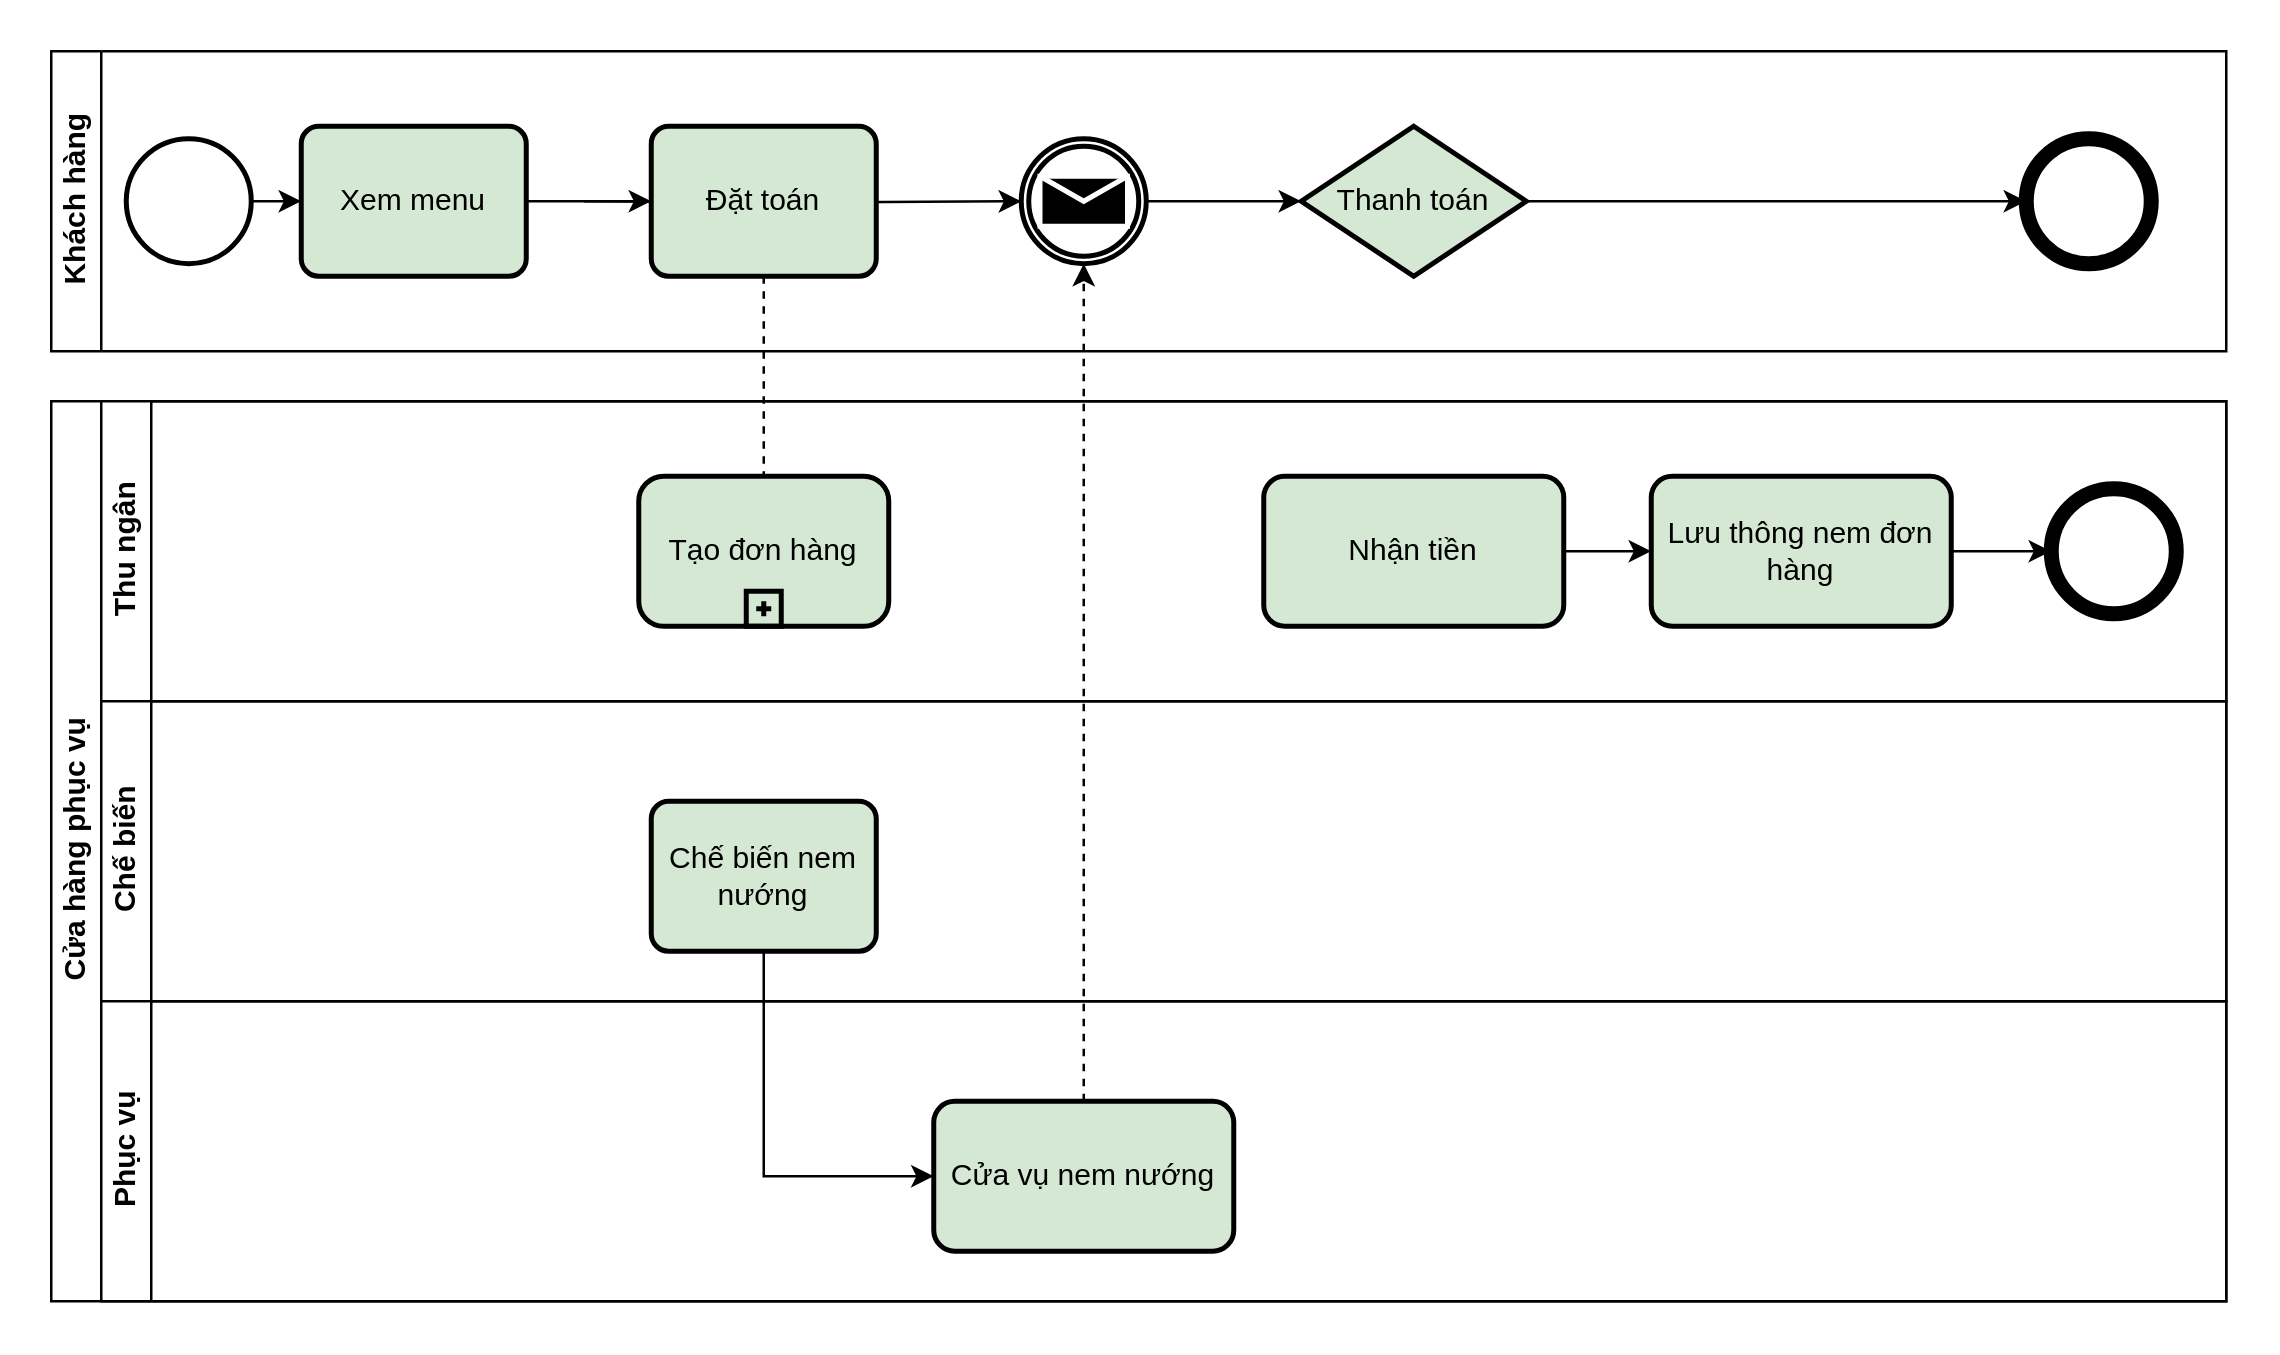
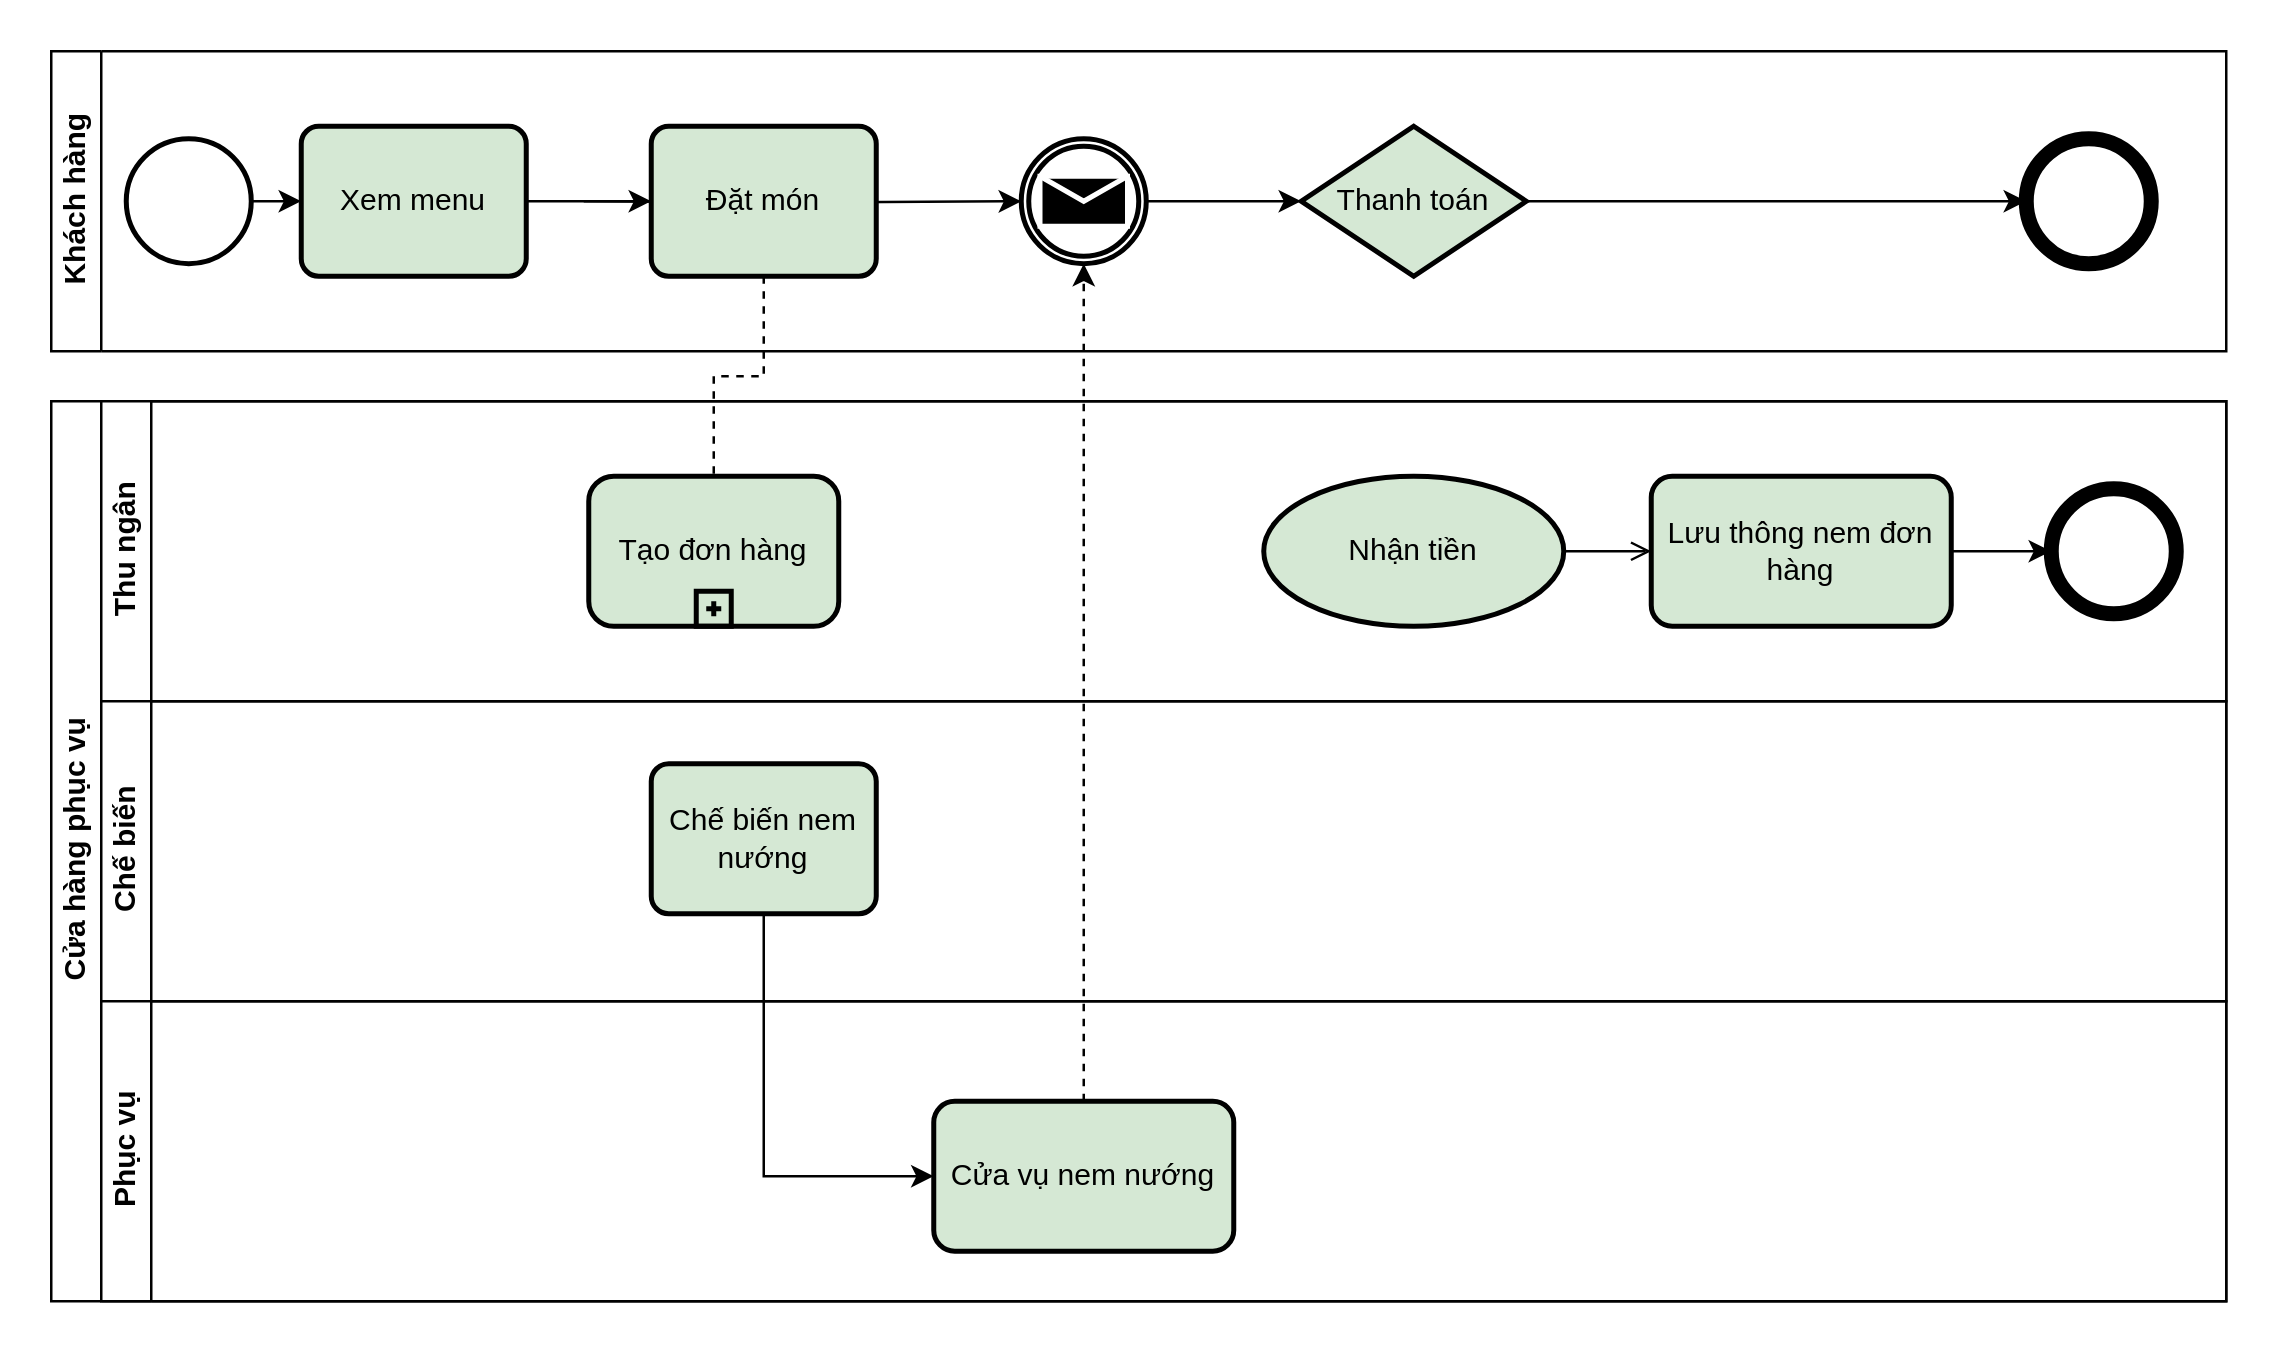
- <mxCell id="17" value="Đặt toán" style="rounded=1;whiteSpace=wrap;html=1;absoluteArcSize=1;arcSize=14;strokeWidth=2;fillColor=#d5e8d4;strokeColor=#000000;" parent="13" vertex="1"><mxGeometry x="240" y="30" width="90" height="60" as="geometry" /></mxCell>
+ <mxCell id="17" value="Đặt món" style="rounded=1;whiteSpace=wrap;html=1;absoluteArcSize=1;arcSize=14;strokeWidth=2;fillColor=#d5e8d4;strokeColor=#000000;" parent="13" vertex="1"><mxGeometry x="240" y="30" width="90" height="60" as="geometry" /></mxCell>
- <mxCell id="4" value="Tạo đơn hàng" style="points=[[0.25,0,0],[0.5,0,0],[0.75,0,0],[1,0.25,0],[1,0.5,0],[1,0.75,0],[0.75,1,0],[0.5,1,0],[0.25,1,0],[0,0.75,0],[0,0.5,0],[0,0.25,0]];shape=mxgraph.bpmn.task;whiteSpace=wrap;rectStyle=rounded;size=10;taskMarker=abstract;isLoopSub=1;shadow=0;sketch=0;fillStyle=auto;strokeColor=#000000;strokeWidth=2;fillColor=#d5e8d4;gradientDirection=west;" parent="3" vertex="1"><mxGeometry x="215" y="30" width="100" height="60" as="geometry" /></mxCell>
+ <mxCell id="4" value="Tạo đơn hàng" style="points=[[0.25,0,0],[0.5,0,0],[0.75,0,0],[1,0.25,0],[1,0.5,0],[1,0.75,0],[0.75,1,0],[0.5,1,0],[0.25,1,0],[0,0.75,0],[0,0.5,0],[0,0.25,0]];shape=mxgraph.bpmn.task;whiteSpace=wrap;rectStyle=rounded;size=10;taskMarker=abstract;isLoopSub=1;shadow=0;sketch=0;fillStyle=auto;strokeColor=#000000;strokeWidth=2;fillColor=#d5e8d4;gradientDirection=west;" parent="3" vertex="1"><mxGeometry x="195" y="30" width="100" height="60" as="geometry" /></mxCell>
- <mxCell id="28" value="Nhận tiền" style="whiteSpace=wrap;html=1;fillColor=#d5e8d4;strokeColor=#000000;rounded=1;arcSize=14;strokeWidth=2;" parent="1" vertex="1"><mxGeometry x="505" y="190" width="120" height="60" as="geometry" /></mxCell>
+ <mxCell id="28" value="Nhận tiền" style="ellipse;whiteSpace=wrap;html=1;fillColor=#d5e8d4;strokeColor=#000000;arcSize=14;strokeWidth=2;" parent="1" vertex="1"><mxGeometry x="505" y="190" width="120" height="60" as="geometry" /></mxCell>
- <mxCell id="27" value="" style="edgeStyle=orthogonalEdgeStyle;rounded=0;orthogonalLoop=1;jettySize=auto;html=1;" parent="1" source="28" target="6" edge="1"><mxGeometry relative="1" as="geometry" /></mxCell>
+ <mxCell id="27" value="" style="edgeStyle=orthogonalEdgeStyle;rounded=0;orthogonalLoop=1;jettySize=auto;html=1;endArrow=open;" parent="1" source="28" target="6" edge="1"><mxGeometry relative="1" as="geometry" /></mxCell>
- <mxCell id="9" value="Chế biến nem nướng" style="rounded=1;whiteSpace=wrap;html=1;absoluteArcSize=1;arcSize=14;strokeWidth=2;fillColor=#d5e8d4;strokeColor=#000000;" parent="8" vertex="1"><mxGeometry x="220" y="40" width="90" height="60" as="geometry" /></mxCell>
+ <mxCell id="9" value="Chế biến nem nướng" style="rounded=1;whiteSpace=wrap;html=1;absoluteArcSize=1;arcSize=14;strokeWidth=2;fillColor=#d5e8d4;strokeColor=#000000;" parent="8" vertex="1"><mxGeometry x="220" y="25" width="90" height="60" as="geometry" /></mxCell>
